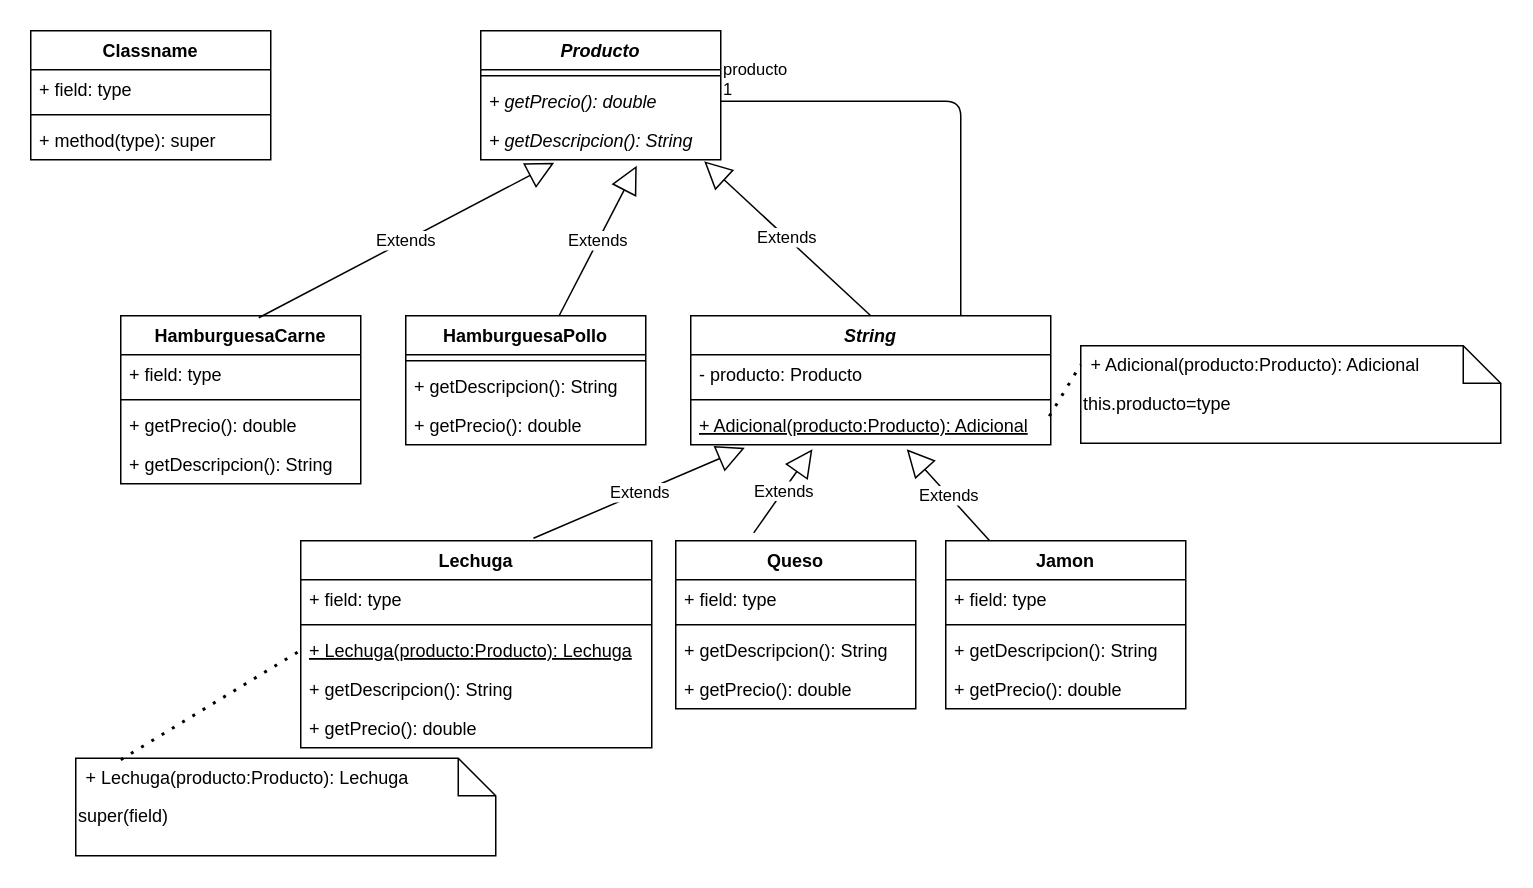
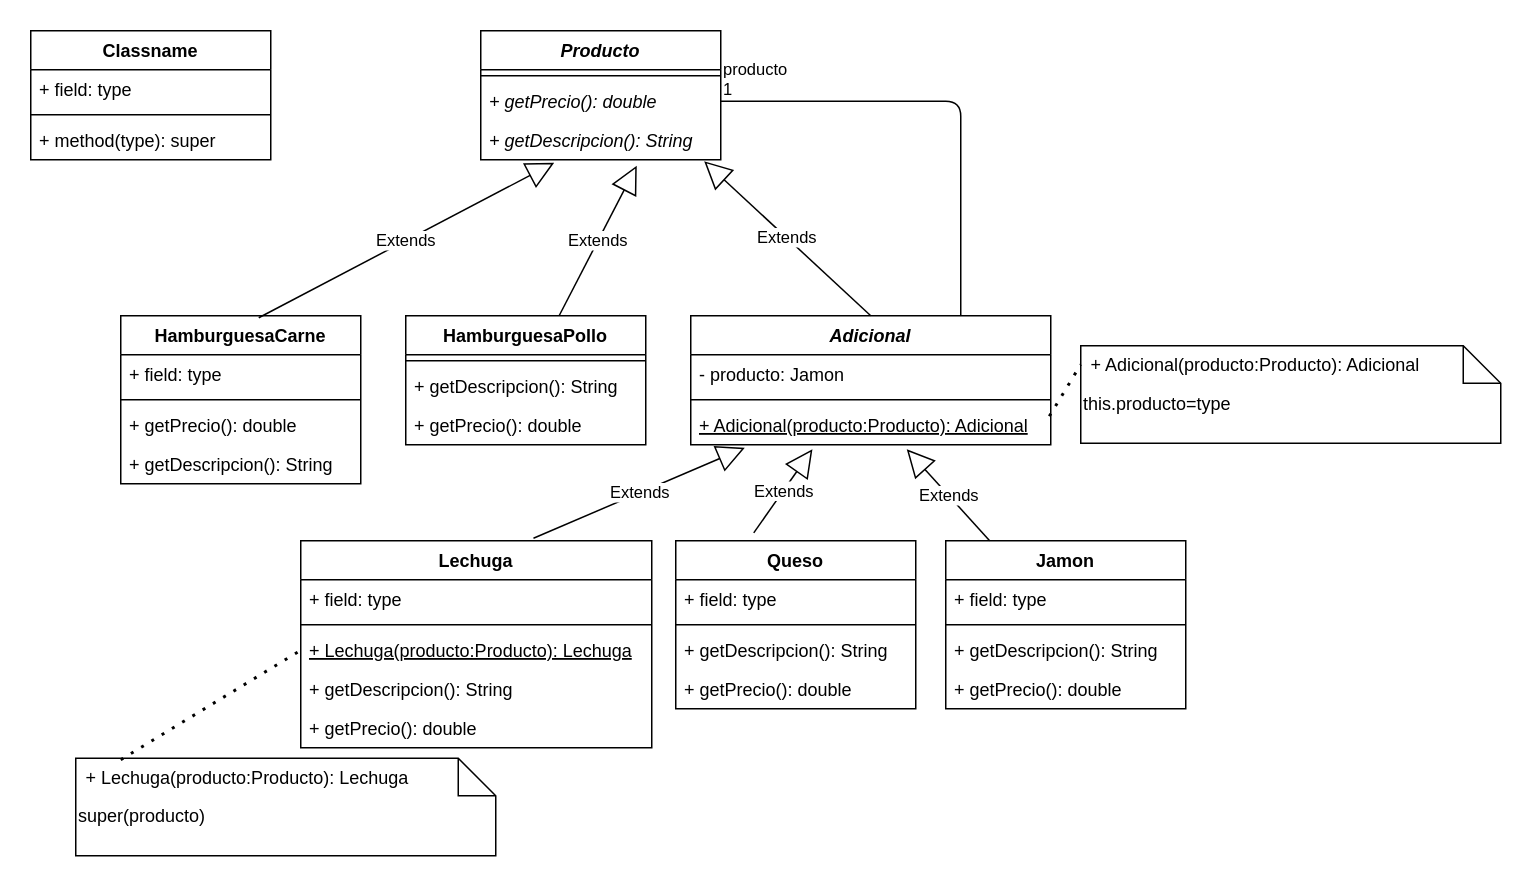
- <mxCell id="21" value="String" style="swimlane;fontStyle=3;align=center;verticalAlign=top;childLayout=stackLayout;horizontal=1;startSize=26;horizontalStack=0;resizeParent=1;resizeParentMax=0;resizeLast=0;collapsible=1;marginBottom=0;" vertex="1" parent="1"><mxGeometry x="460" y="210" width="240" height="86" as="geometry" /></mxCell>
+ <mxCell id="21" value="Adicional" style="swimlane;fontStyle=3;align=center;verticalAlign=top;childLayout=stackLayout;horizontal=1;startSize=26;horizontalStack=0;resizeParent=1;resizeParentMax=0;resizeLast=0;collapsible=1;marginBottom=0;" vertex="1" parent="1"><mxGeometry x="460" y="210" width="240" height="86" as="geometry" /></mxCell>
- <mxCell id="22" value="- producto: Producto" style="text;strokeColor=none;fillColor=none;align=left;verticalAlign=top;spacingLeft=4;spacingRight=4;overflow=hidden;rotatable=0;points=[[0,0.5],[1,0.5]];portConstraint=eastwest;" vertex="1" parent="21"><mxGeometry y="26" width="240" height="26" as="geometry" /></mxCell>
+ <mxCell id="22" value="- producto: Jamon" style="text;strokeColor=none;fillColor=none;align=left;verticalAlign=top;spacingLeft=4;spacingRight=4;overflow=hidden;rotatable=0;points=[[0,0.5],[1,0.5]];portConstraint=eastwest;" vertex="1" parent="21"><mxGeometry y="26" width="240" height="26" as="geometry" /></mxCell>
- <mxCell id="47" value="super(field)" style="shape=note2;boundedLbl=1;whiteSpace=wrap;html=1;size=25;verticalAlign=top;align=left;" vertex="1" parent="1"><mxGeometry x="50" y="505" width="280" height="65" as="geometry" /></mxCell>
+ <mxCell id="47" value="super(producto)" style="shape=note2;boundedLbl=1;whiteSpace=wrap;html=1;size=25;verticalAlign=top;align=left;" vertex="1" parent="1"><mxGeometry x="50" y="505" width="280" height="65" as="geometry" /></mxCell>
